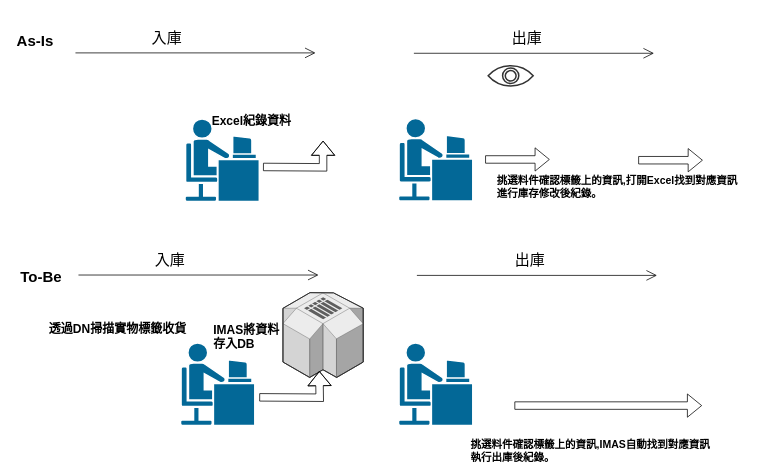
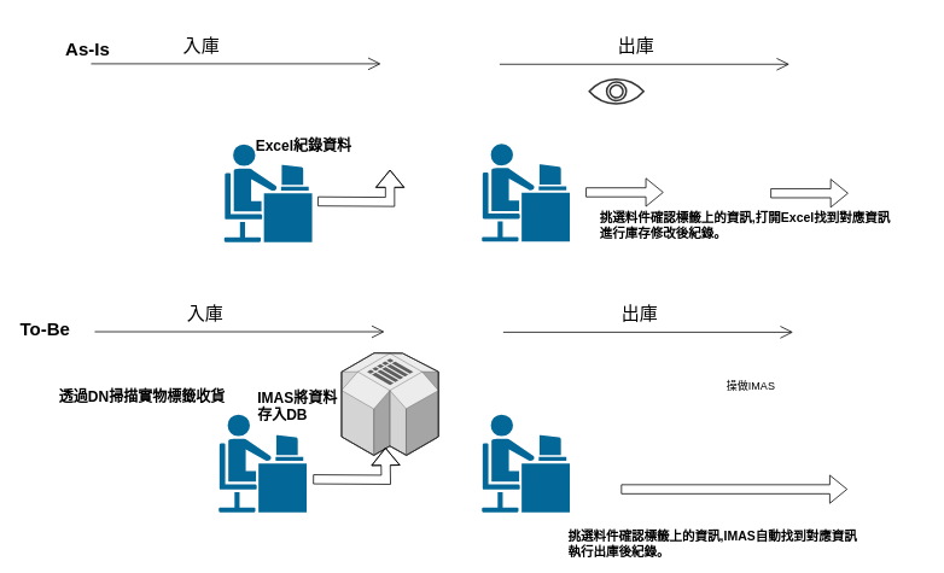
- <mxCell id="13" value="&lt;h1&gt;&lt;font style=&quot;font-size: 20px&quot;&gt;As-Is&lt;/font&gt;&lt;/h1&gt;" style="text;html=1;resizable=0;points=[];autosize=1;align=left;verticalAlign=top;spacingTop=-4;" vertex="1" parent="1"><mxGeometry x="20" y="20" width="60" height="50" as="geometry" /></mxCell>
+ <mxCell id="13" value="&lt;h1&gt;&lt;font style=&quot;font-size: 20px&quot;&gt;As-Is&lt;/font&gt;&lt;/h1&gt;" style="text;html=1;resizable=0;points=[];autosize=1;align=left;verticalAlign=top;spacingTop=-4;" vertex="1" parent="1"><mxGeometry x="70" y="20" width="60" height="50" as="geometry" /></mxCell>
- <mxCell id="14" value="&lt;h1&gt;&lt;font style=&quot;font-size: 20px&quot;&gt;To-Be&lt;/font&gt;&lt;/h1&gt;" style="text;html=1;resizable=0;points=[];autosize=1;align=left;verticalAlign=top;spacingTop=-4;" vertex="1" parent="1"><mxGeometry x="25" y="335" width="70" height="50" as="geometry" /></mxCell>
+ <mxCell id="14" value="&lt;h1&gt;&lt;font style=&quot;font-size: 20px&quot;&gt;To-Be&lt;/font&gt;&lt;/h1&gt;" style="text;html=1;resizable=0;points=[];autosize=1;align=left;verticalAlign=top;spacingTop=-4;" vertex="1" parent="1"><mxGeometry x="20" y="330" width="70" height="50" as="geometry" /></mxCell>
+ <mxCell id="28" value="操做IMAS" style="text;html=1;resizable=0;points=[];autosize=1;align=left;verticalAlign=top;spacingTop=-4;" vertex="1" parent="1"><mxGeometry x="800" y="416" width="70" height="20" as="geometry" /></mxCell>
